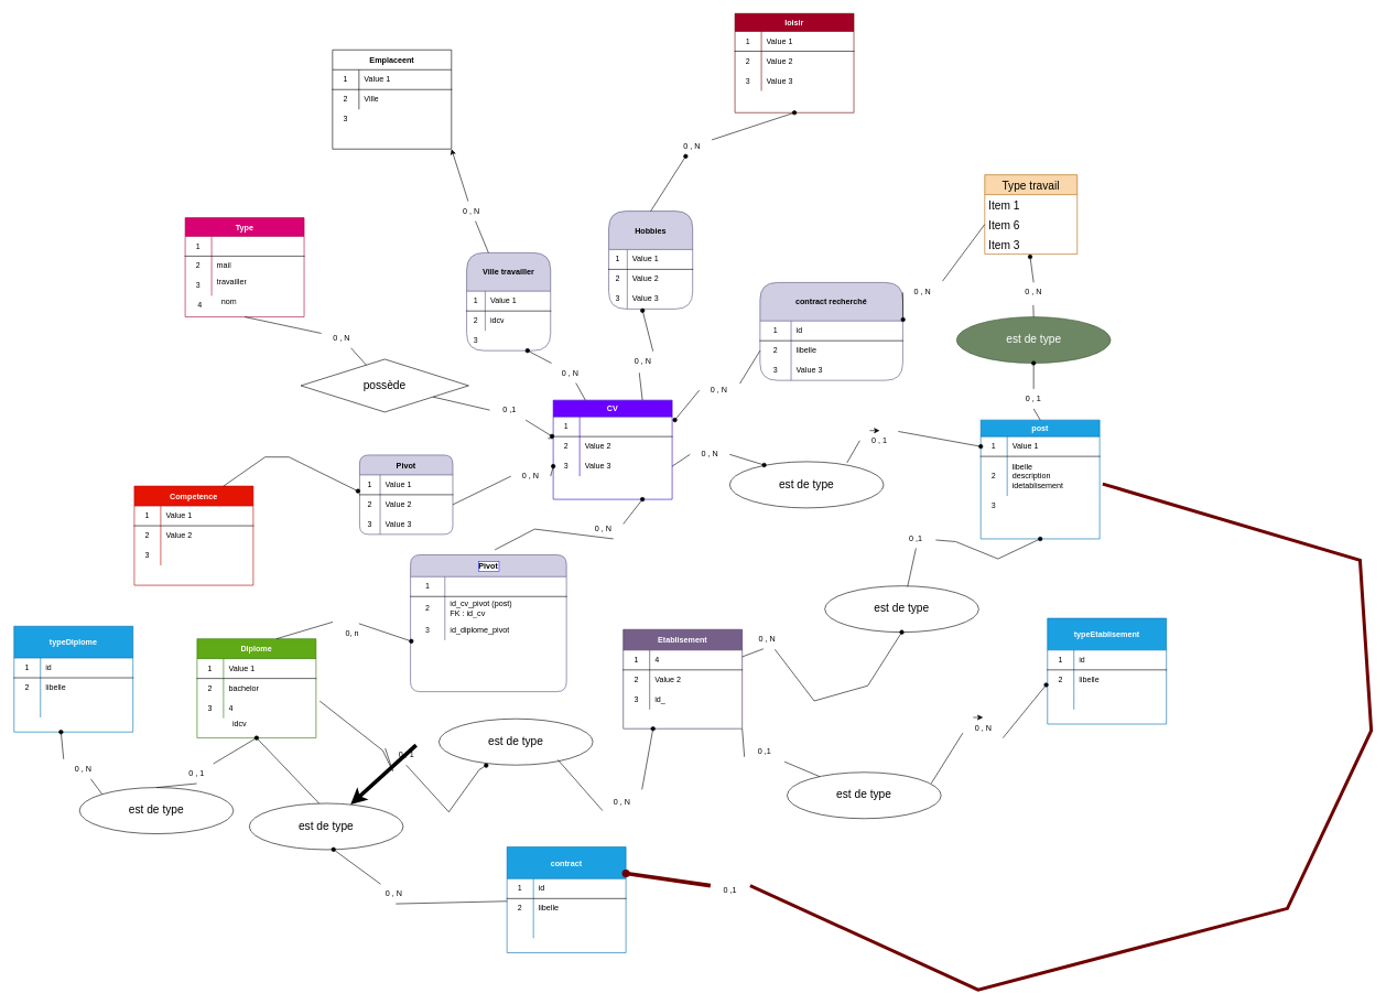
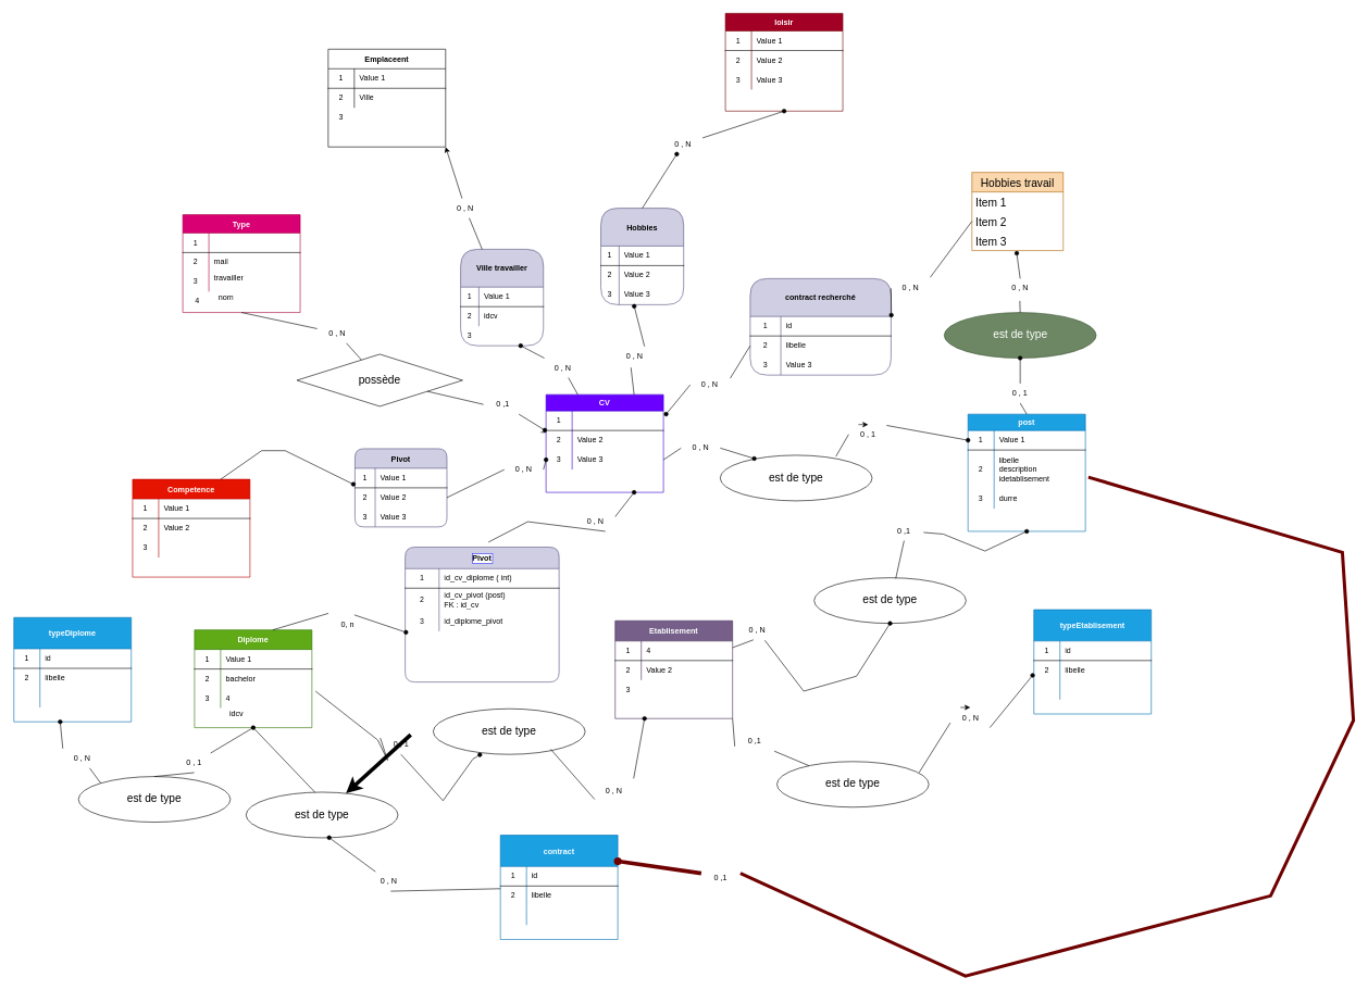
- <mxCell id="181" value="Type travail" style="swimlane;fontStyle=0;childLayout=stackLayout;horizontal=1;startSize=30;horizontalStack=0;resizeParent=1;resizeParentMax=0;resizeLast=0;collapsible=1;marginBottom=0;fontSize=17;fillColor=#fad7ac;strokeColor=#b46504;" parent="1" vertex="1"><mxGeometry x="1489" y="264" width="140" height="120" as="geometry" /></mxCell>
+ <mxCell id="181" value="Hobbies travail" style="swimlane;fontStyle=0;childLayout=stackLayout;horizontal=1;startSize=30;horizontalStack=0;resizeParent=1;resizeParentMax=0;resizeLast=0;collapsible=1;marginBottom=0;fontSize=17;fillColor=#fad7ac;strokeColor=#b46504;" parent="1" vertex="1"><mxGeometry x="1489" y="264" width="140" height="120" as="geometry" /></mxCell>
- <mxCell id="183" value="Item 6" style="text;strokeColor=none;fillColor=none;align=left;verticalAlign=middle;spacingLeft=4;spacingRight=4;overflow=hidden;points=[[0,0.5],[1,0.5]];portConstraint=eastwest;rotatable=0;fontSize=17;fontColor=#000000;" parent="181" vertex="1"><mxGeometry y="60" width="140" height="30" as="geometry" /></mxCell>
+ <mxCell id="183" value="Item 2" style="text;strokeColor=none;fillColor=none;align=left;verticalAlign=middle;spacingLeft=4;spacingRight=4;overflow=hidden;points=[[0,0.5],[1,0.5]];portConstraint=eastwest;rotatable=0;fontSize=17;fontColor=#000000;" parent="181" vertex="1"><mxGeometry y="60" width="140" height="30" as="geometry" /></mxCell>
+ <mxCell id="79" value="durre" style="shape=partialRectangle;html=1;whiteSpace=wrap;connectable=0;fillColor=none;top=0;left=0;bottom=0;right=0;align=left;spacingLeft=6;overflow=hidden;pointerEvents=1;" parent="77" vertex="1"><mxGeometry x="40" width="140" height="30" as="geometry"><mxRectangle width="140" height="30" as="alternateBounds" /></mxGeometry></mxCell>
+ <mxCell id="14" value="id_cv_diplome ( int)" style="shape=partialRectangle;html=1;whiteSpace=wrap;connectable=0;fillColor=none;top=0;left=0;bottom=0;right=0;align=left;spacingLeft=6;overflow=hidden;pointerEvents=1;" parent="12" vertex="1"><mxGeometry x="52" width="184" height="30" as="geometry"><mxRectangle width="184" height="30" as="alternateBounds" /></mxGeometry></mxCell>
- <mxCell id="89" value="id_&lt;span style=&quot;color: rgb(255 , 255 , 255) ; font-weight: 700 ; text-align: center&quot;&gt;typeEtablisement&lt;/span&gt;" style="shape=partialRectangle;html=1;whiteSpace=wrap;connectable=0;fillColor=none;top=0;left=0;bottom=0;right=0;align=left;spacingLeft=6;overflow=hidden;pointerEvents=1;" parent="87" vertex="1"><mxGeometry x="40" width="140" height="30" as="geometry"><mxRectangle width="140" height="30" as="alternateBounds" /></mxGeometry></mxCell>
